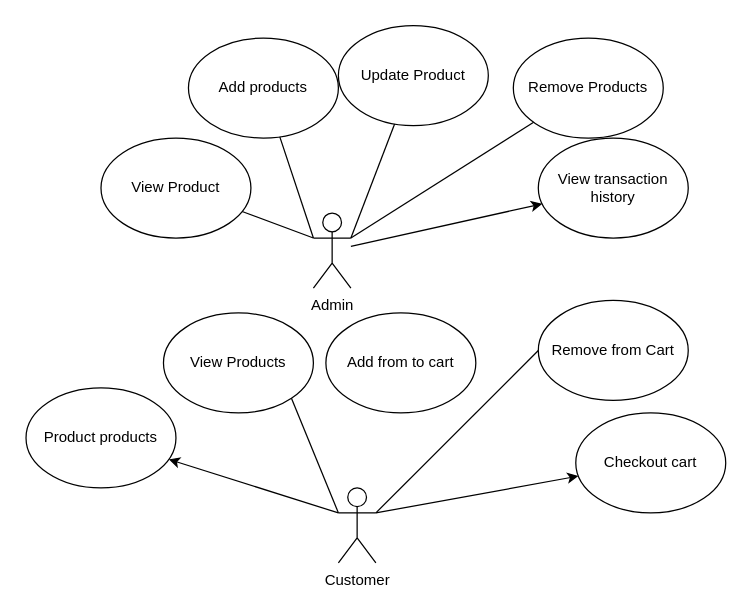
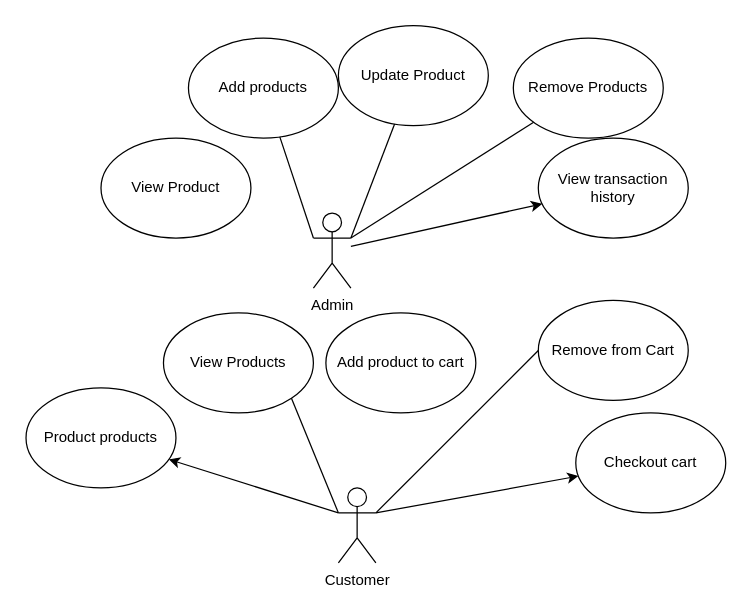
- <mxCell id="11" value="" style="endArrow=none;html=1;rounded=0;entryX=0;entryY=0.333;entryDx=0;entryDy=0;entryPerimeter=0;" edge="1" parent="1" source="9" target="2"><mxGeometry width="50" height="50" relative="1" as="geometry"><mxPoint x="310" y="300" as="sourcePoint" /><mxPoint x="360" y="250" as="targetPoint" /></mxGeometry></mxCell>
- <mxCell id="14" value="Add from to cart" style="ellipse;whiteSpace=wrap;html=1;" vertex="1" parent="1"><mxGeometry x="260" y="250" width="120" height="80" as="geometry" /></mxCell>
+ <mxCell id="14" value="Add product to cart" style="ellipse;whiteSpace=wrap;html=1;" vertex="1" parent="1"><mxGeometry x="260" y="250" width="120" height="80" as="geometry" /></mxCell>
